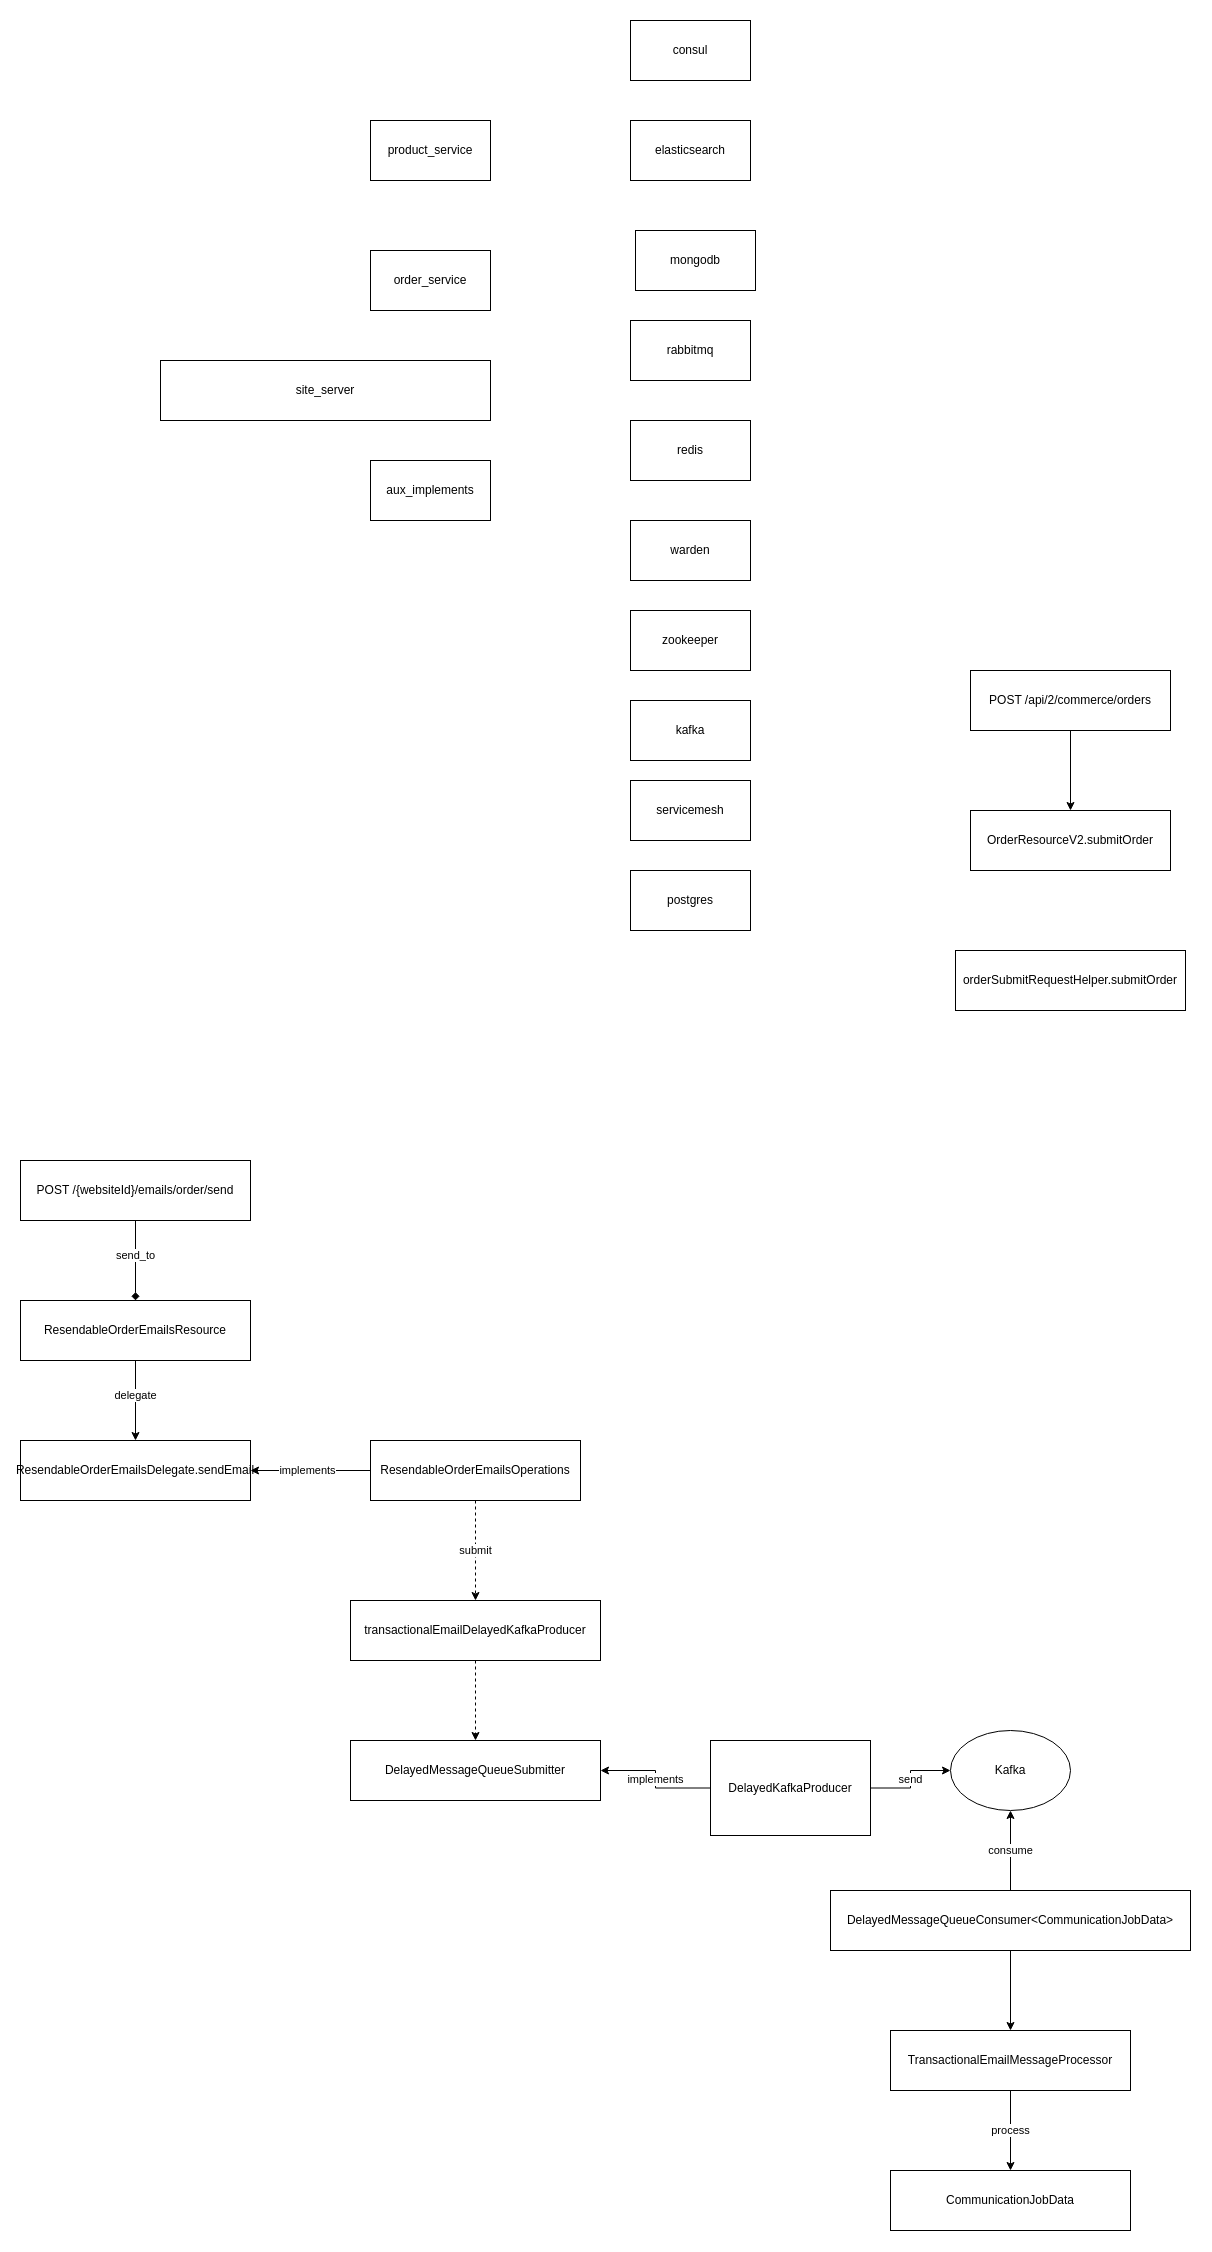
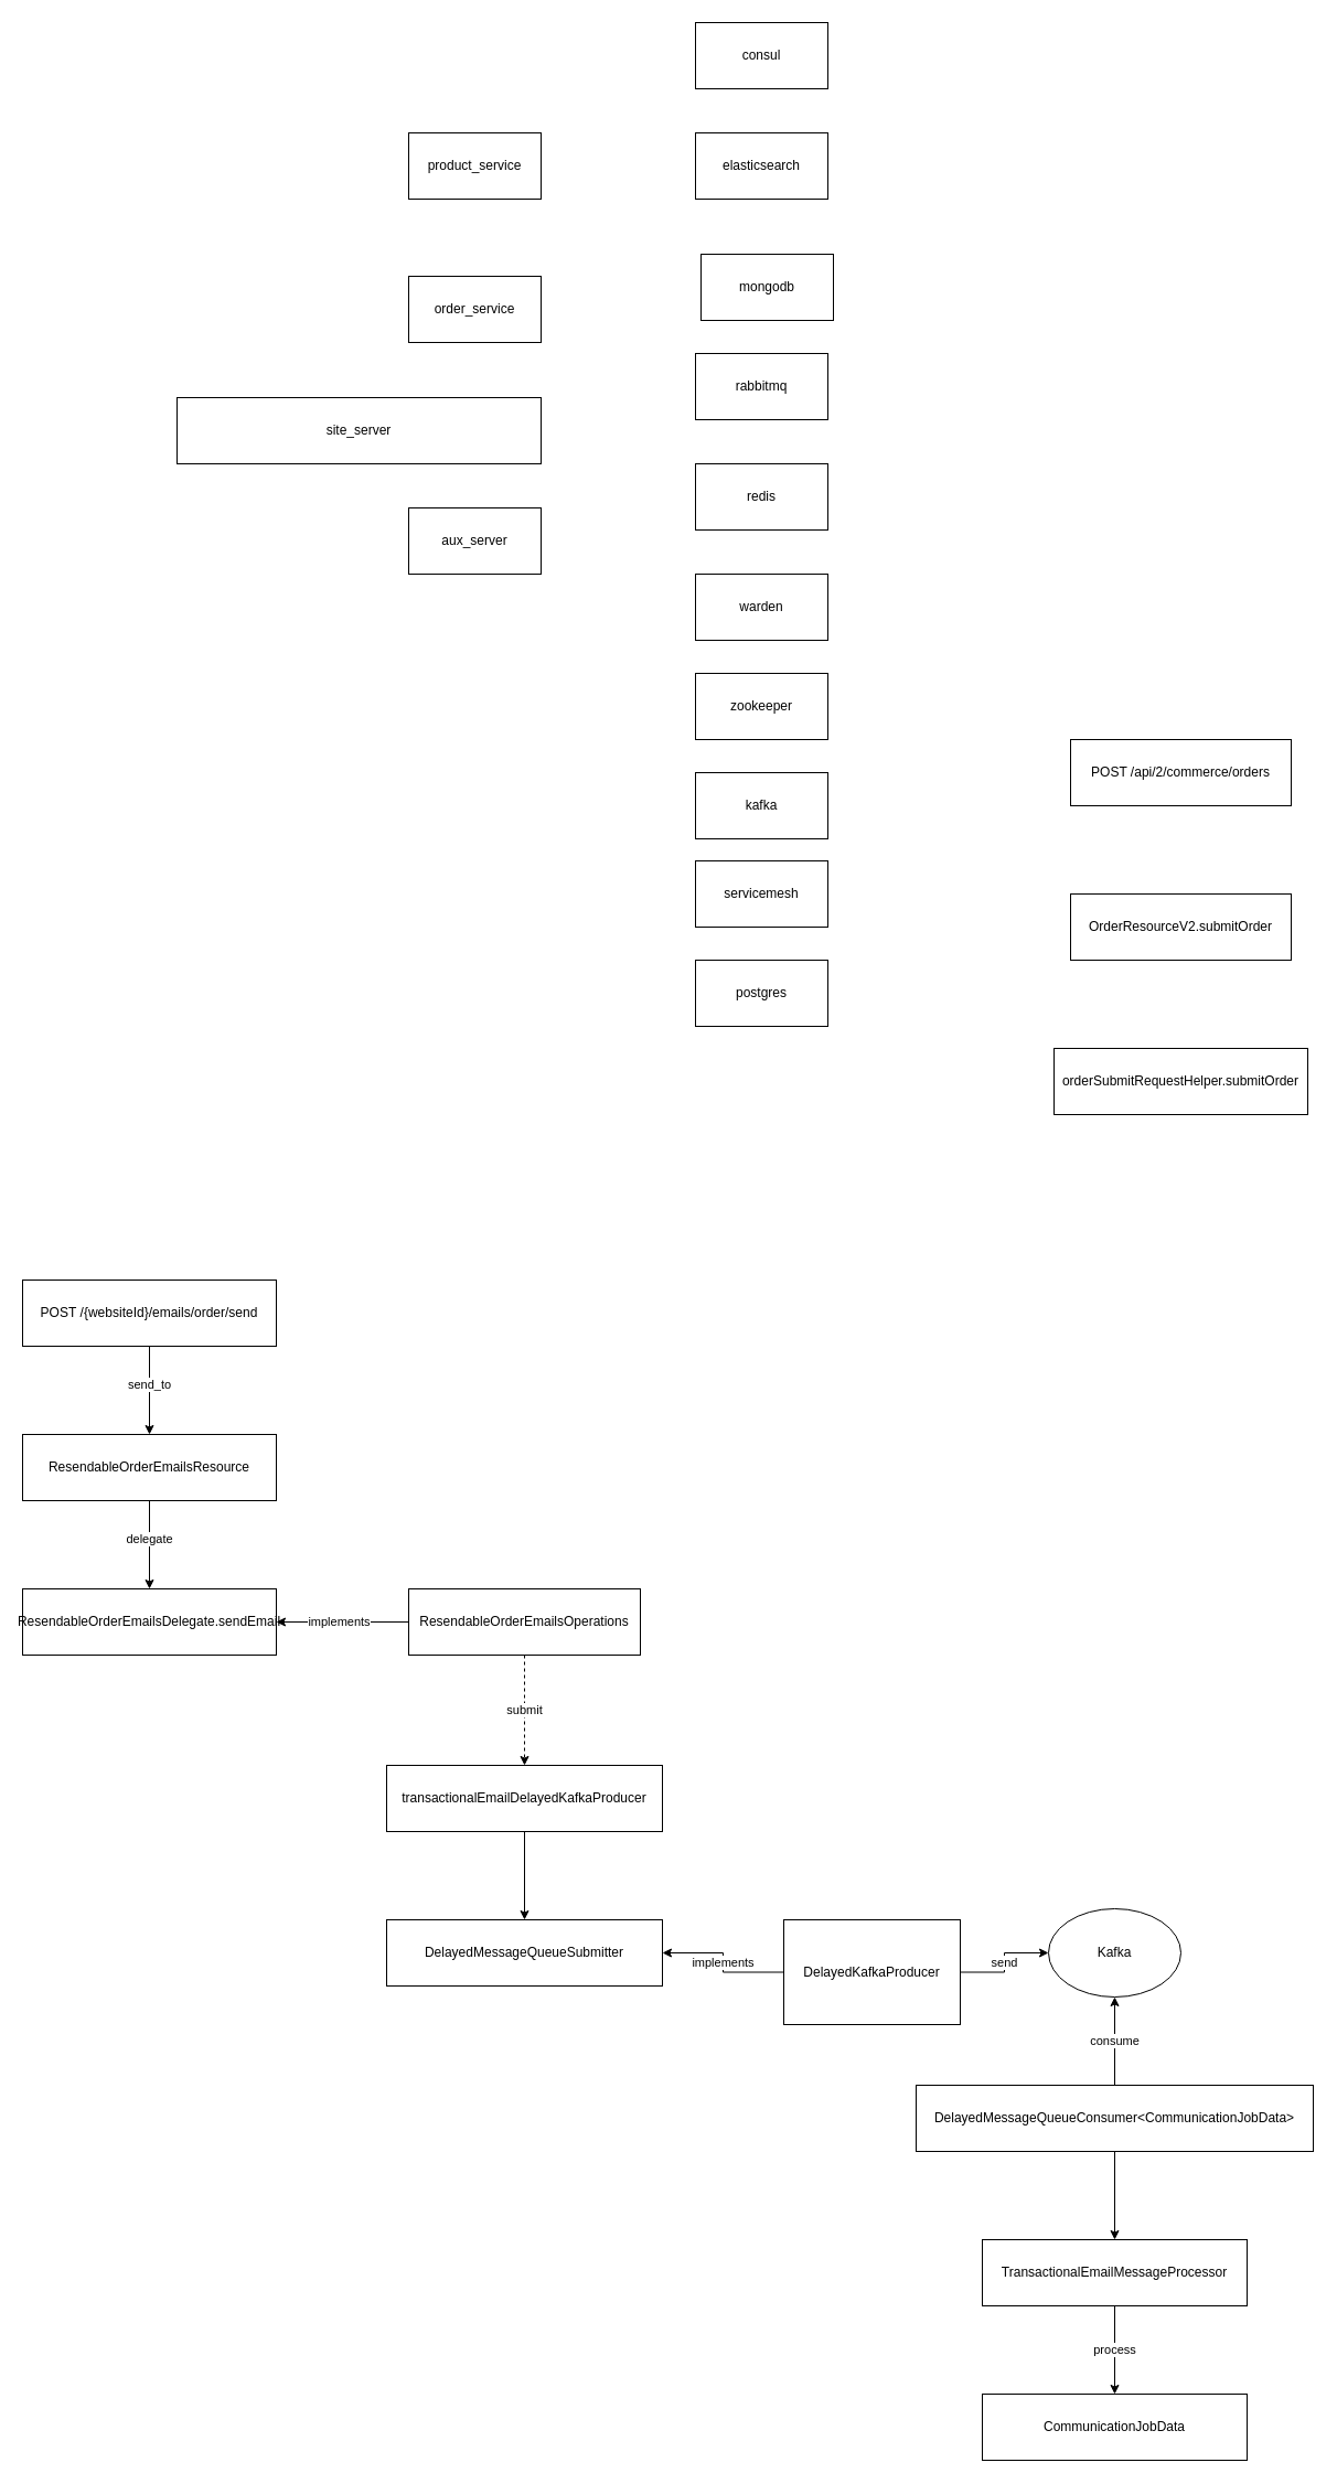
- <mxCell id="15" value="aux_implements" style="rounded=0;whiteSpace=wrap;html=1;" parent="1" vertex="1"><mxGeometry x="370" y="460" width="120" height="60" as="geometry" /></mxCell>
+ <mxCell id="15" value="aux_server" style="rounded=0;whiteSpace=wrap;html=1;" parent="1" vertex="1"><mxGeometry x="370" y="460" width="120" height="60" as="geometry" /></mxCell>
- <mxCell id="40" value="" style="edgeStyle=orthogonalEdgeStyle;rounded=0;orthogonalLoop=1;jettySize=auto;html=1;" edge="1" parent="1" source="41" target="42"><mxGeometry relative="1" as="geometry" /></mxCell>
- <mxCell id="16" value="" style="edgeStyle=orthogonalEdgeStyle;rounded=0;orthogonalLoop=1;jettySize=auto;html=1;endArrow=diamond;" edge="1" parent="1" source="18" target="21"><mxGeometry relative="1" as="geometry" /></mxCell>
+ <mxCell id="16" value="" style="edgeStyle=orthogonalEdgeStyle;rounded=0;orthogonalLoop=1;jettySize=auto;html=1;" edge="1" parent="1" source="18" target="21"><mxGeometry relative="1" as="geometry" /></mxCell>
- <mxCell id="27" value="" style="edgeStyle=orthogonalEdgeStyle;rounded=0;orthogonalLoop=1;jettySize=auto;html=1;dashed=1;" edge="1" parent="1" source="28" target="29"><mxGeometry relative="1" as="geometry" /></mxCell>
+ <mxCell id="27" value="" style="edgeStyle=orthogonalEdgeStyle;rounded=0;orthogonalLoop=1;jettySize=auto;html=1;" edge="1" parent="1" source="28" target="29"><mxGeometry relative="1" as="geometry" /></mxCell>
